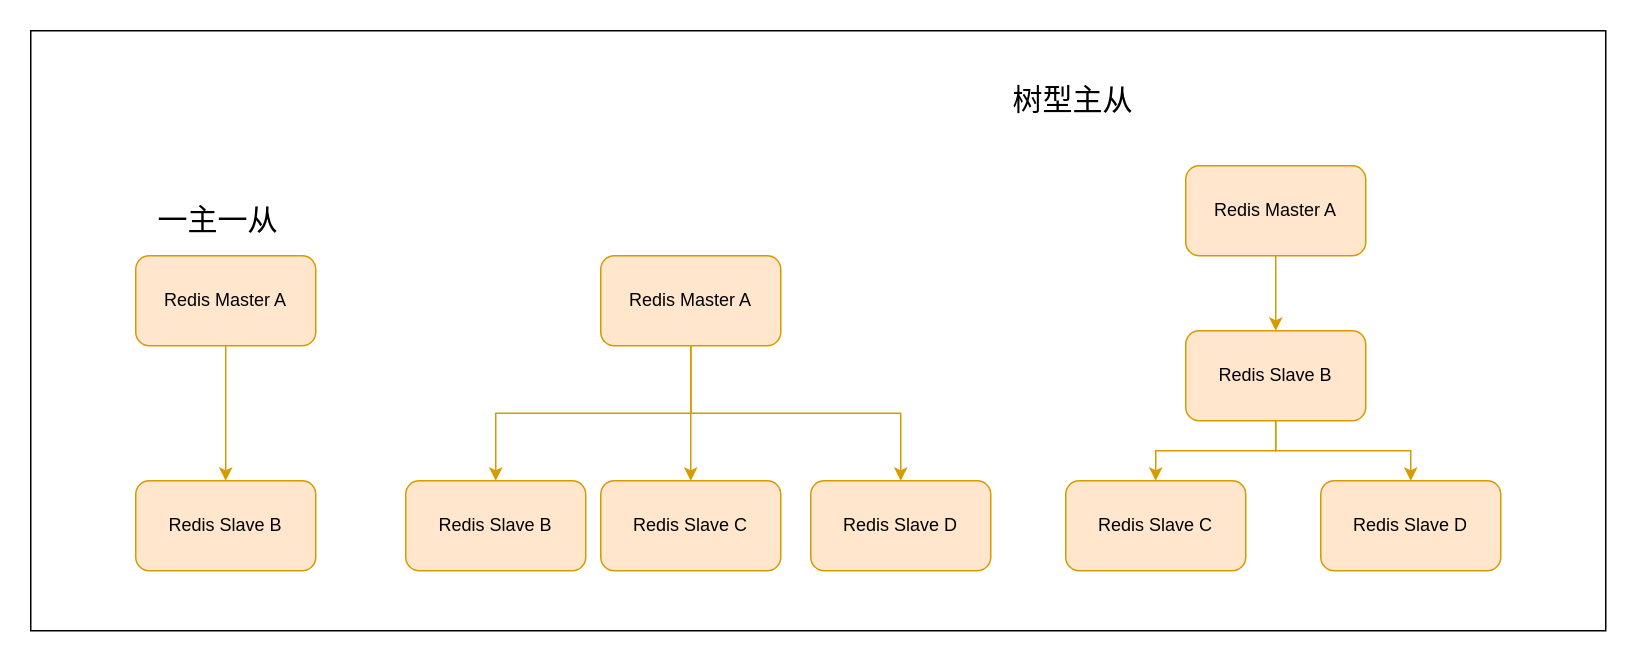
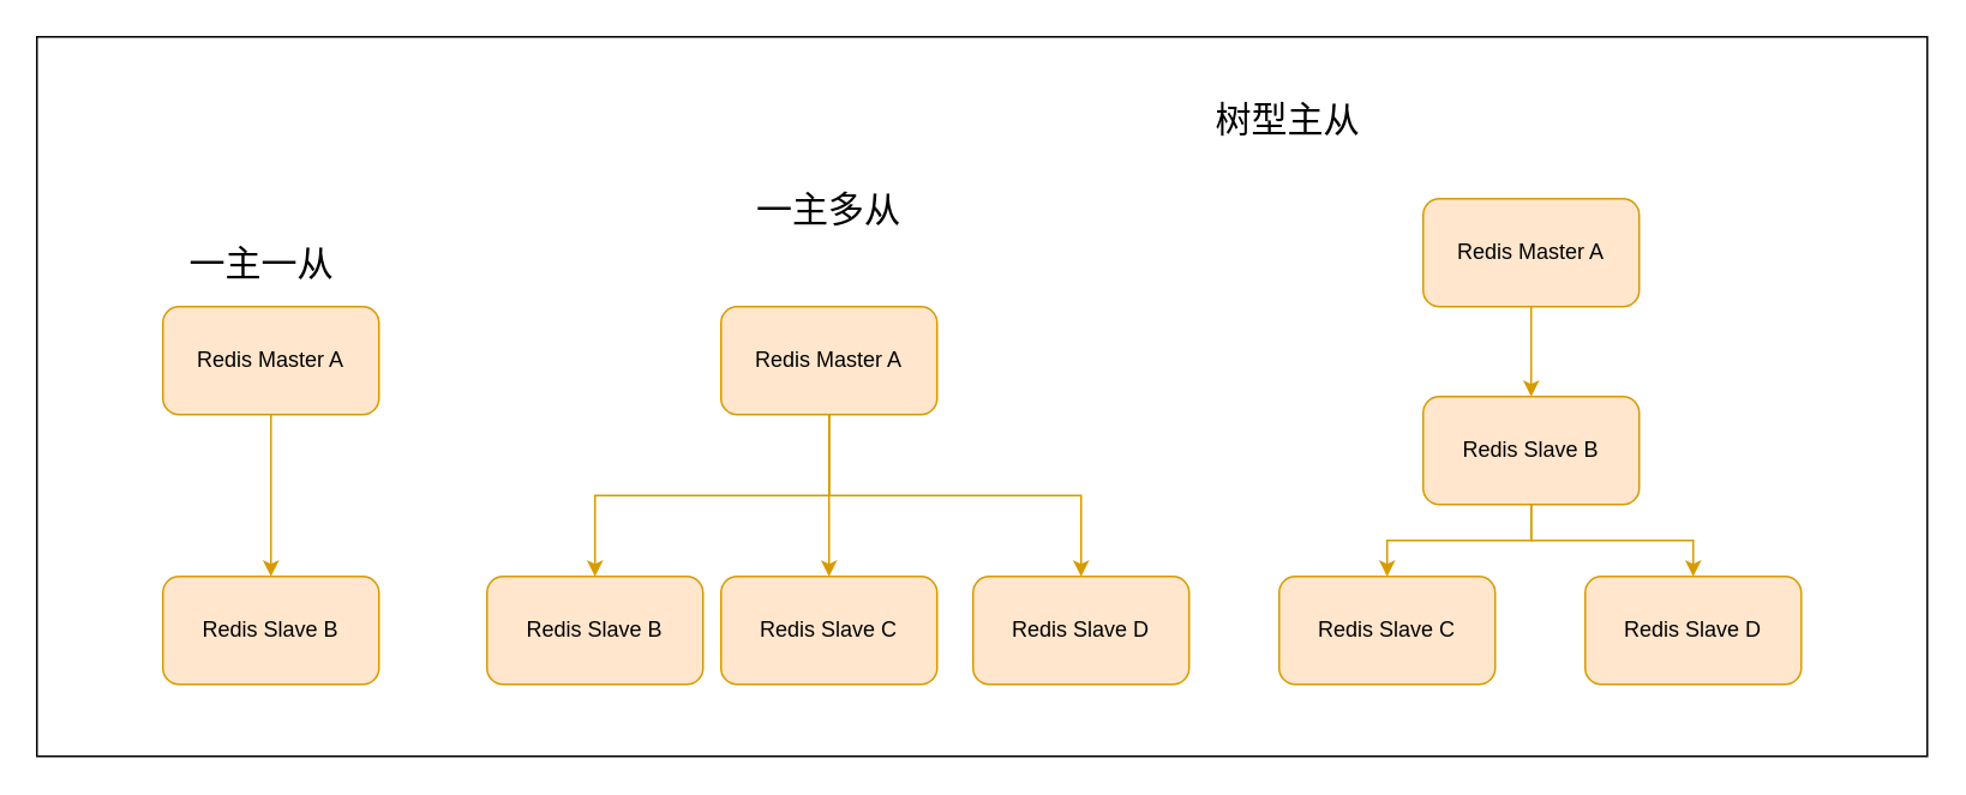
+ <mxCell id="21" value="一主多从" style="text;html=1;strokeColor=none;fillColor=none;align=center;verticalAlign=middle;whiteSpace=wrap;rounded=0;fontSize=20;" vertex="1" parent="1"><mxGeometry x="405" y="100" width="110" height="30" as="geometry" /></mxCell>
